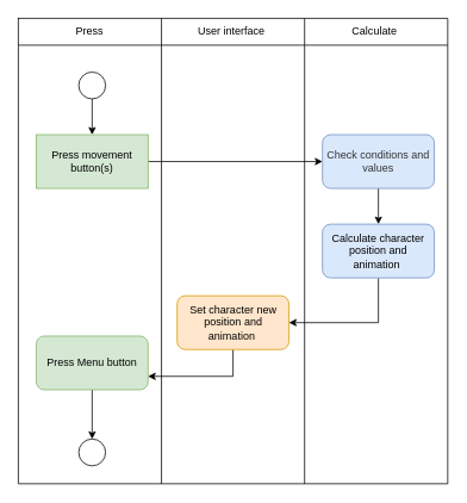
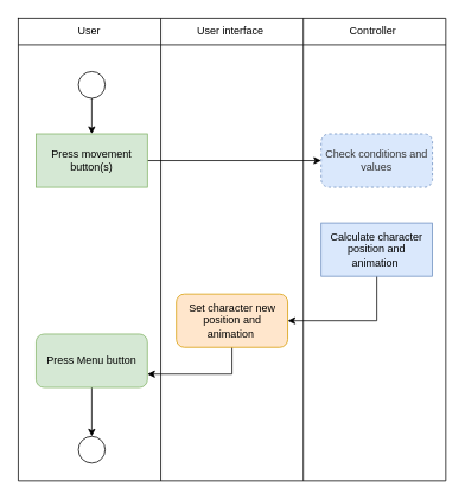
- <mxCell id="4" value="Press" style="shape=partialRectangle;html=1;whiteSpace=wrap;connectable=0;fillColor=none;top=0;left=0;bottom=0;right=0;overflow=hidden;" parent="3" vertex="1"><mxGeometry width="160" height="30" as="geometry"><mxRectangle width="160" height="30" as="alternateBounds" /></mxGeometry></mxCell>
+ <mxCell id="4" value="User" style="shape=partialRectangle;html=1;whiteSpace=wrap;connectable=0;fillColor=none;top=0;left=0;bottom=0;right=0;overflow=hidden;" parent="3" vertex="1"><mxGeometry width="160" height="30" as="geometry"><mxRectangle width="160" height="30" as="alternateBounds" /></mxGeometry></mxCell>
- <mxCell id="6" value="Calculate&amp;nbsp;" style="shape=partialRectangle;html=1;whiteSpace=wrap;connectable=0;fillColor=none;top=0;left=0;bottom=0;right=0;overflow=hidden;" parent="3" vertex="1"><mxGeometry x="320" width="160" height="30" as="geometry"><mxRectangle width="160" height="30" as="alternateBounds" /></mxGeometry></mxCell>
+ <mxCell id="6" value="Controller&amp;nbsp;" style="shape=partialRectangle;html=1;whiteSpace=wrap;connectable=0;fillColor=none;top=0;left=0;bottom=0;right=0;overflow=hidden;" parent="3" vertex="1"><mxGeometry x="320" width="160" height="30" as="geometry"><mxRectangle width="160" height="30" as="alternateBounds" /></mxGeometry></mxCell>
- <mxCell id="16" value="Check conditions and values" style="rounded=1;whiteSpace=wrap;html=1;strokeColor=#6c8ebf;fillColor=#dae8fc;fontColor=#333333;" parent="1" vertex="1"><mxGeometry x="360" y="150" width="125" height="60" as="geometry" /></mxCell>
+ <mxCell id="16" value="Check conditions and values" style="rounded=1;whiteSpace=wrap;html=1;strokeColor=#6c8ebf;fillColor=#dae8fc;fontColor=#333333;dashed=1;" parent="1" vertex="1"><mxGeometry x="360" y="150" width="125" height="60" as="geometry" /></mxCell>
- <mxCell id="15" style="edgeStyle=orthogonalEdgeStyle;rounded=0;orthogonalLoop=1;jettySize=auto;html=1;" parent="1" source="16" target="18" edge="1"><mxGeometry relative="1" as="geometry" /></mxCell>
- <mxCell id="18" value="Calculate character position and animation&amp;nbsp;" style="rounded=1;whiteSpace=wrap;html=1;strokeColor=#6c8ebf;fillColor=#dae8fc;" parent="1" vertex="1"><mxGeometry x="360" y="250" width="125" height="60" as="geometry" /></mxCell>
+ <mxCell id="18" value="Calculate character position and animation&amp;nbsp;" style="whiteSpace=wrap;html=1;strokeColor=#6c8ebf;fillColor=#dae8fc;rounded=0;" parent="1" vertex="1"><mxGeometry x="360" y="250" width="125" height="60" as="geometry" /></mxCell>
